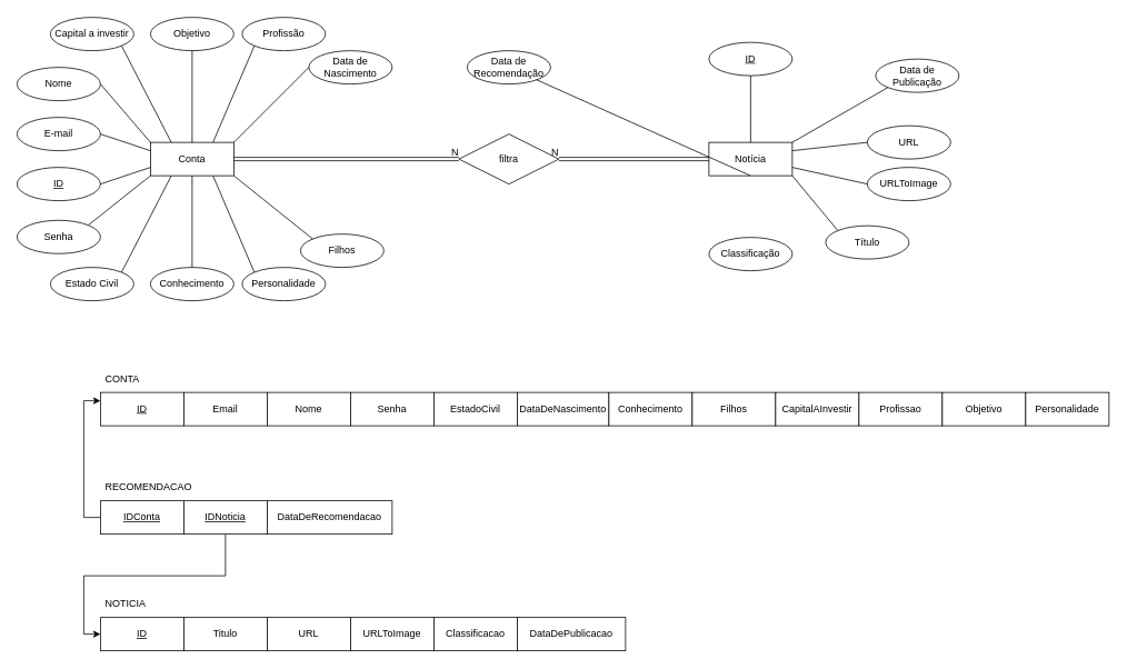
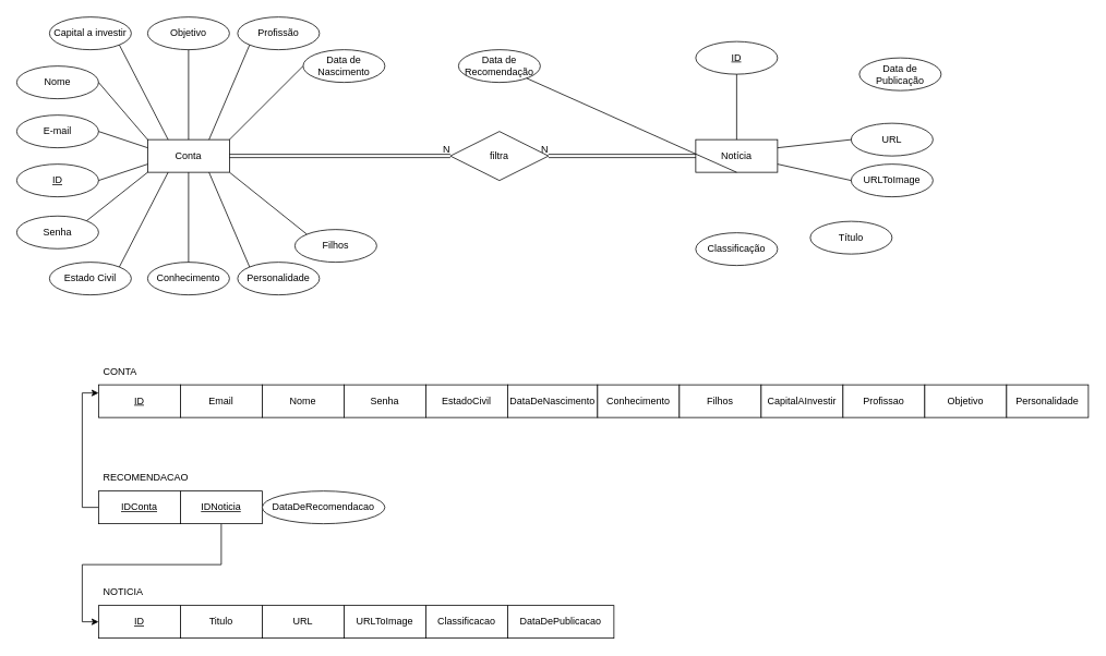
- <mxCell id="40" value="" style="endArrow=none;html=1;rounded=0;entryX=0;entryY=1;entryDx=0;entryDy=0;exitX=1;exitY=0;exitDx=0;exitDy=0;" edge="1" parent="1" source="31" target="35"><mxGeometry relative="1" as="geometry"><mxPoint x="820" y="160" as="sourcePoint" /><mxPoint x="980" y="160" as="targetPoint" /></mxGeometry></mxCell>
- <mxCell id="42" value="" style="endArrow=none;html=1;rounded=0;entryX=0;entryY=0;entryDx=0;entryDy=0;exitX=1;exitY=1;exitDx=0;exitDy=0;" edge="1" parent="1" source="31" target="37"><mxGeometry relative="1" as="geometry"><mxPoint x="820" y="160" as="sourcePoint" /><mxPoint x="980" y="160" as="targetPoint" /></mxGeometry></mxCell>
- <mxCell id="64" value="DataDeRecomendacao" style="whiteSpace=wrap;html=1;align=center;" vertex="1" parent="1"><mxGeometry x="320" y="600" width="150" height="40" as="geometry" /></mxCell>
+ <mxCell id="64" value="DataDeRecomendacao" style="ellipse;whiteSpace=wrap;html=1;align=center;" vertex="1" parent="1"><mxGeometry x="320" y="600" width="150" height="40" as="geometry" /></mxCell>
